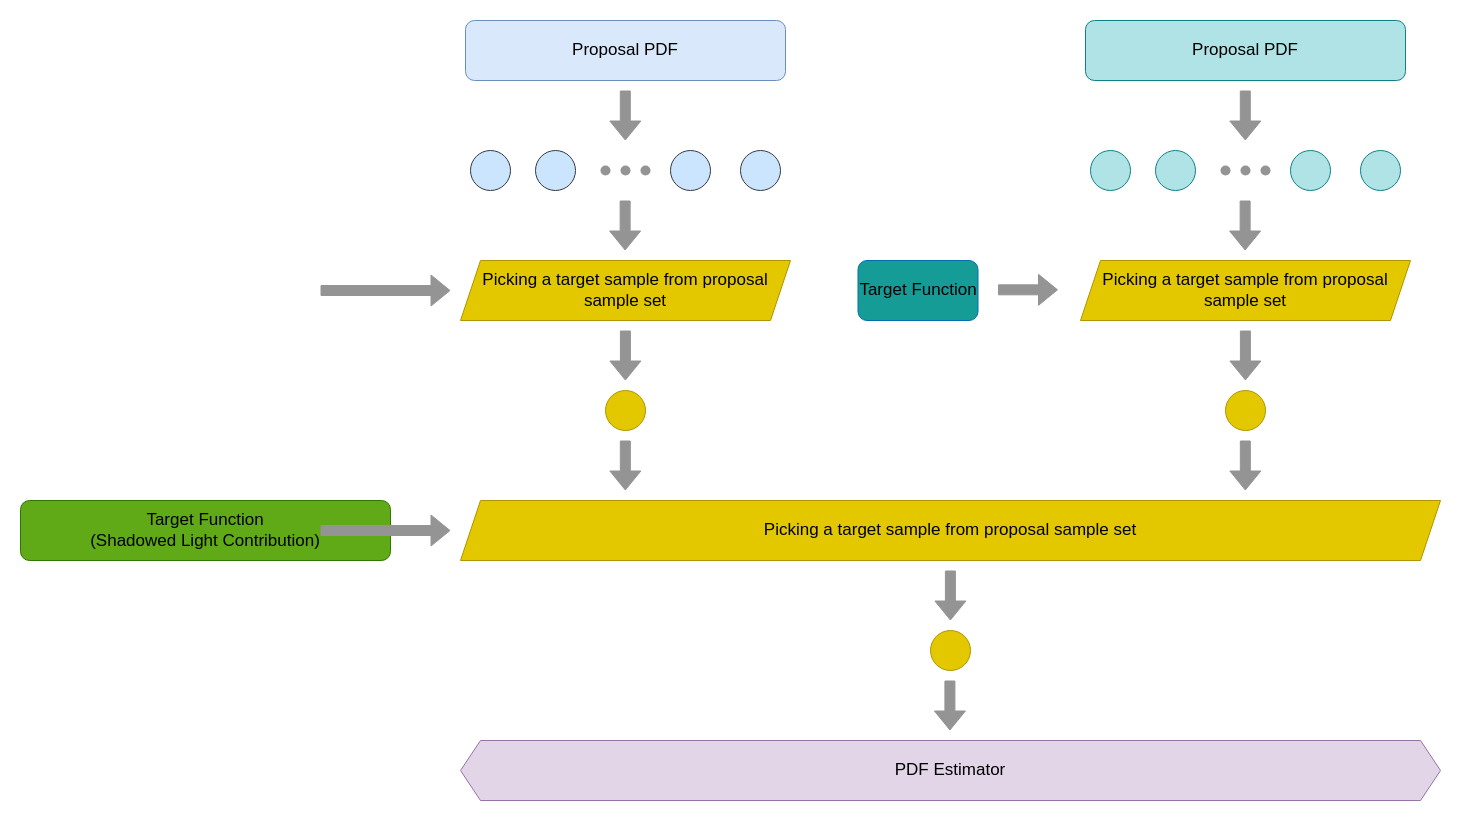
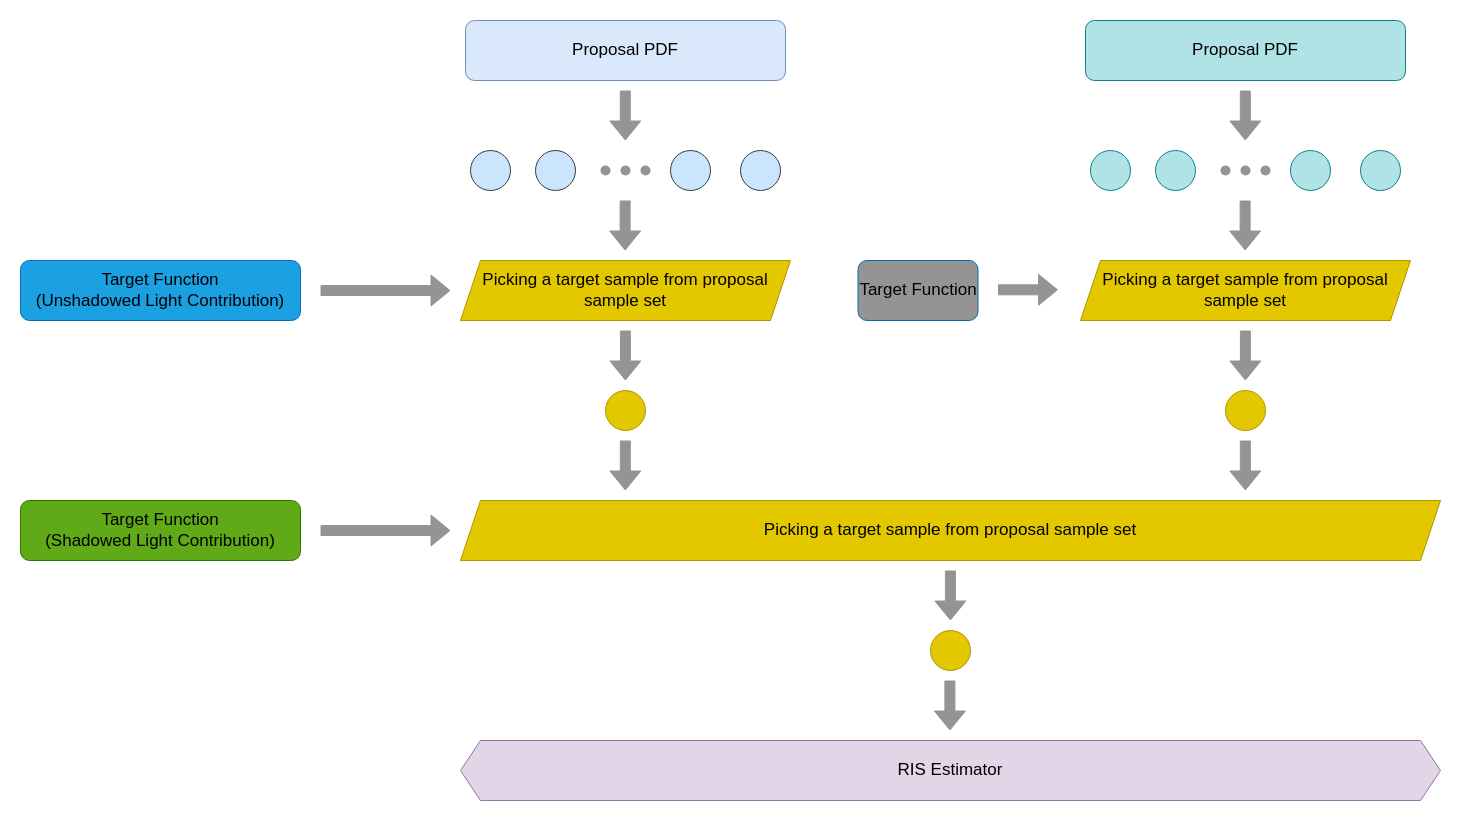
+ <mxCell id="39" value="&lt;font style=&quot;font-size: 17px;&quot; color=&quot;#000000&quot;&gt;Target Function&lt;br&gt;(Unshadowed Light Contribution)&lt;br&gt;&lt;/font&gt;" style="rounded=1;whiteSpace=wrap;html=1;fillColor=#1ba1e2;strokeColor=#006EAF;fontColor=#ffffff;" parent="1" vertex="1"><mxGeometry x="20" y="260" width="280" height="60" as="geometry" /></mxCell>
- <mxCell id="19" value="&lt;font style=&quot;font-size: 17px;&quot; color=&quot;#000000&quot;&gt;Target Function&lt;/font&gt;" style="rounded=1;whiteSpace=wrap;html=1;fillColor=#169C97;strokeColor=#006EAF;fontColor=#ffffff;" parent="1" vertex="1"><mxGeometry x="857.5" y="260" width="120" height="60" as="geometry" /></mxCell>
+ <mxCell id="19" value="&lt;font style=&quot;font-size: 17px;&quot; color=&quot;#000000&quot;&gt;Target Function&lt;/font&gt;" style="rounded=1;whiteSpace=wrap;html=1;fillColor=#949494;strokeColor=#006EAF;fontColor=#ffffff;" parent="1" vertex="1"><mxGeometry x="857.5" y="260" width="120" height="60" as="geometry" /></mxCell>
- <mxCell id="8" value="&lt;font style=&quot;font-size: 17px;&quot; color=&quot;#000000&quot;&gt;Target Function&lt;br&gt;(Shadowed Light Contribution)&lt;br&gt;&lt;/font&gt;" style="rounded=1;whiteSpace=wrap;html=1;fillColor=#60a917;strokeColor=#2D7600;fontColor=#ffffff;" parent="1" vertex="1"><mxGeometry x="20" y="500" width="370" height="60" as="geometry" /></mxCell>
+ <mxCell id="8" value="&lt;font style=&quot;font-size: 17px;&quot; color=&quot;#000000&quot;&gt;Target Function&lt;br&gt;(Shadowed Light Contribution)&lt;br&gt;&lt;/font&gt;" style="rounded=1;whiteSpace=wrap;html=1;fillColor=#60a917;strokeColor=#2D7600;fontColor=#ffffff;" parent="1" vertex="1"><mxGeometry x="20" y="500" width="280" height="60" as="geometry" /></mxCell>
- <mxCell id="30" value="&lt;font style=&quot;font-size: 17px;&quot;&gt;PDF Estimator&lt;/font&gt;" style="shape=hexagon;perimeter=hexagonPerimeter2;whiteSpace=wrap;html=1;fixedSize=1;fillColor=#e1d5e7;strokeColor=#9673a6;" parent="1" vertex="1"><mxGeometry x="460" y="740" width="980" height="60" as="geometry" /></mxCell>
+ <mxCell id="30" value="&lt;font style=&quot;font-size: 17px;&quot;&gt;RIS Estimator&lt;/font&gt;" style="shape=hexagon;perimeter=hexagonPerimeter2;whiteSpace=wrap;html=1;fixedSize=1;fillColor=#e1d5e7;strokeColor=#9673a6;" parent="1" vertex="1"><mxGeometry x="460" y="740" width="980" height="60" as="geometry" /></mxCell>
